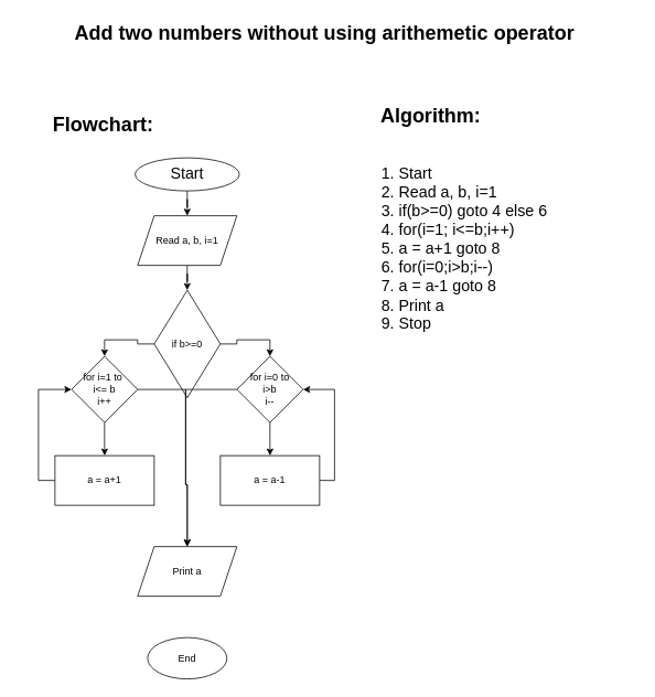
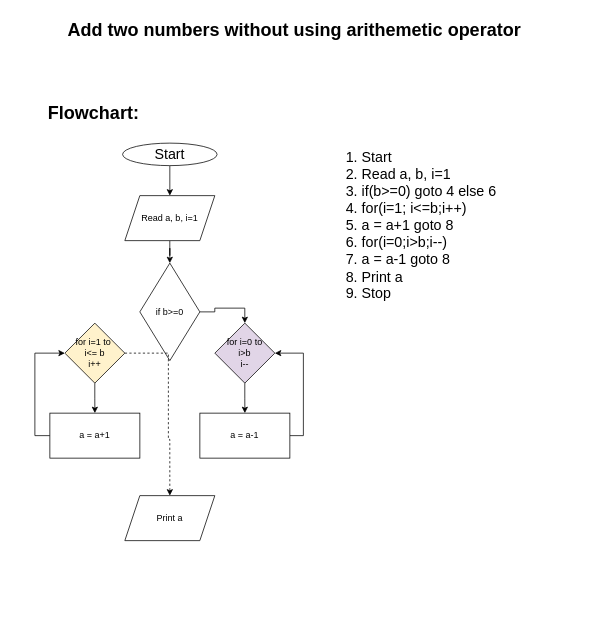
- <mxCell id="4" value="Algorithm:" style="text;strokeColor=none;fillColor=none;html=1;fontSize=24;fontStyle=1;verticalAlign=middle;align=center;" parent="1" vertex="1"><mxGeometry x="470" y="120" width="100" height="40" as="geometry" /></mxCell>
- <mxCell id="3" value="&lt;font style=&quot;font-size: 19px;&quot;&gt;Start&lt;/font&gt;" style="ellipse;whiteSpace=wrap;html=1;" parent="1" vertex="1"><mxGeometry x="162.94" y="190" width="126" height="40" as="geometry" /></mxCell>
+ <mxCell id="3" value="&lt;font style=&quot;font-size: 19px;&quot;&gt;Start&lt;/font&gt;" style="ellipse;whiteSpace=wrap;html=1;" parent="1" vertex="1"><mxGeometry x="162.94" y="190" width="126" height="30" as="geometry" /></mxCell>
- <mxCell id="10" style="edgeStyle=orthogonalEdgeStyle;rounded=0;orthogonalLoop=1;jettySize=auto;html=1;entryX=0.5;entryY=0;entryDx=0;entryDy=0;" parent="1" source="12" target="15" edge="1"><mxGeometry relative="1" as="geometry" /></mxCell>
- <mxCell id="15" value="for i=1 to&amp;nbsp;&lt;br&gt;i&amp;lt;= b&lt;br&gt;i++" style="rhombus;whiteSpace=wrap;html=1;" parent="1" vertex="1"><mxGeometry x="85.94" y="430" width="80" height="80" as="geometry" /></mxCell>
+ <mxCell id="15" value="for i=1 to&amp;nbsp;&lt;br&gt;i&amp;lt;= b&lt;br&gt;i++" style="rhombus;whiteSpace=wrap;html=1;fillColor=#fff2cc;" parent="1" vertex="1"><mxGeometry x="85.94" y="430" width="80" height="80" as="geometry" /></mxCell>
- <mxCell id="14" style="edgeStyle=orthogonalEdgeStyle;rounded=0;orthogonalLoop=1;jettySize=auto;html=1;entryX=0.5;entryY=0;entryDx=0;entryDy=0;" parent="1" source="15" target="23" edge="1"><mxGeometry relative="1" as="geometry"><Array as="points"><mxPoint x="224" y="470" /><mxPoint x="224" y="585" /><mxPoint x="226" y="585" /></Array></mxGeometry></mxCell>
+ <mxCell id="14" style="edgeStyle=orthogonalEdgeStyle;rounded=0;orthogonalLoop=1;jettySize=auto;html=1;entryX=0.5;entryY=0;entryDx=0;entryDy=0;dashed=1;" parent="1" source="15" target="23" edge="1"><mxGeometry relative="1" as="geometry"><Array as="points"><mxPoint x="224" y="470" /><mxPoint x="224" y="585" /><mxPoint x="226" y="585" /></Array></mxGeometry></mxCell>
- <mxCell id="17" style="edgeStyle=orthogonalEdgeStyle;rounded=0;orthogonalLoop=1;jettySize=auto;html=1;entryX=0.5;entryY=0;entryDx=0;entryDy=0;" parent="1" source="18" target="23" edge="1"><mxGeometry relative="1" as="geometry"><mxPoint x="224" y="650" as="targetPoint" /><Array as="points"><mxPoint x="224" y="470" /><mxPoint x="224" y="585" /><mxPoint x="226" y="585" /></Array></mxGeometry></mxCell>
- <mxCell id="18" value="for i=0 to&lt;br&gt;i&amp;gt;b&lt;br&gt;i--" style="rhombus;whiteSpace=wrap;html=1;" parent="1" vertex="1"><mxGeometry x="285.94" y="430" width="80" height="80" as="geometry" /></mxCell>
+ <mxCell id="18" value="for i=0 to&lt;br&gt;i&amp;gt;b&lt;br&gt;i--" style="rhombus;whiteSpace=wrap;html=1;fillColor=#e1d5e7;" parent="1" vertex="1"><mxGeometry x="285.94" y="430" width="80" height="80" as="geometry" /></mxCell>
- <mxCell id="24" value="End" style="ellipse;whiteSpace=wrap;html=1;" parent="1" vertex="1"><mxGeometry x="177.97" y="770" width="95.94" height="50" as="geometry" /></mxCell>
